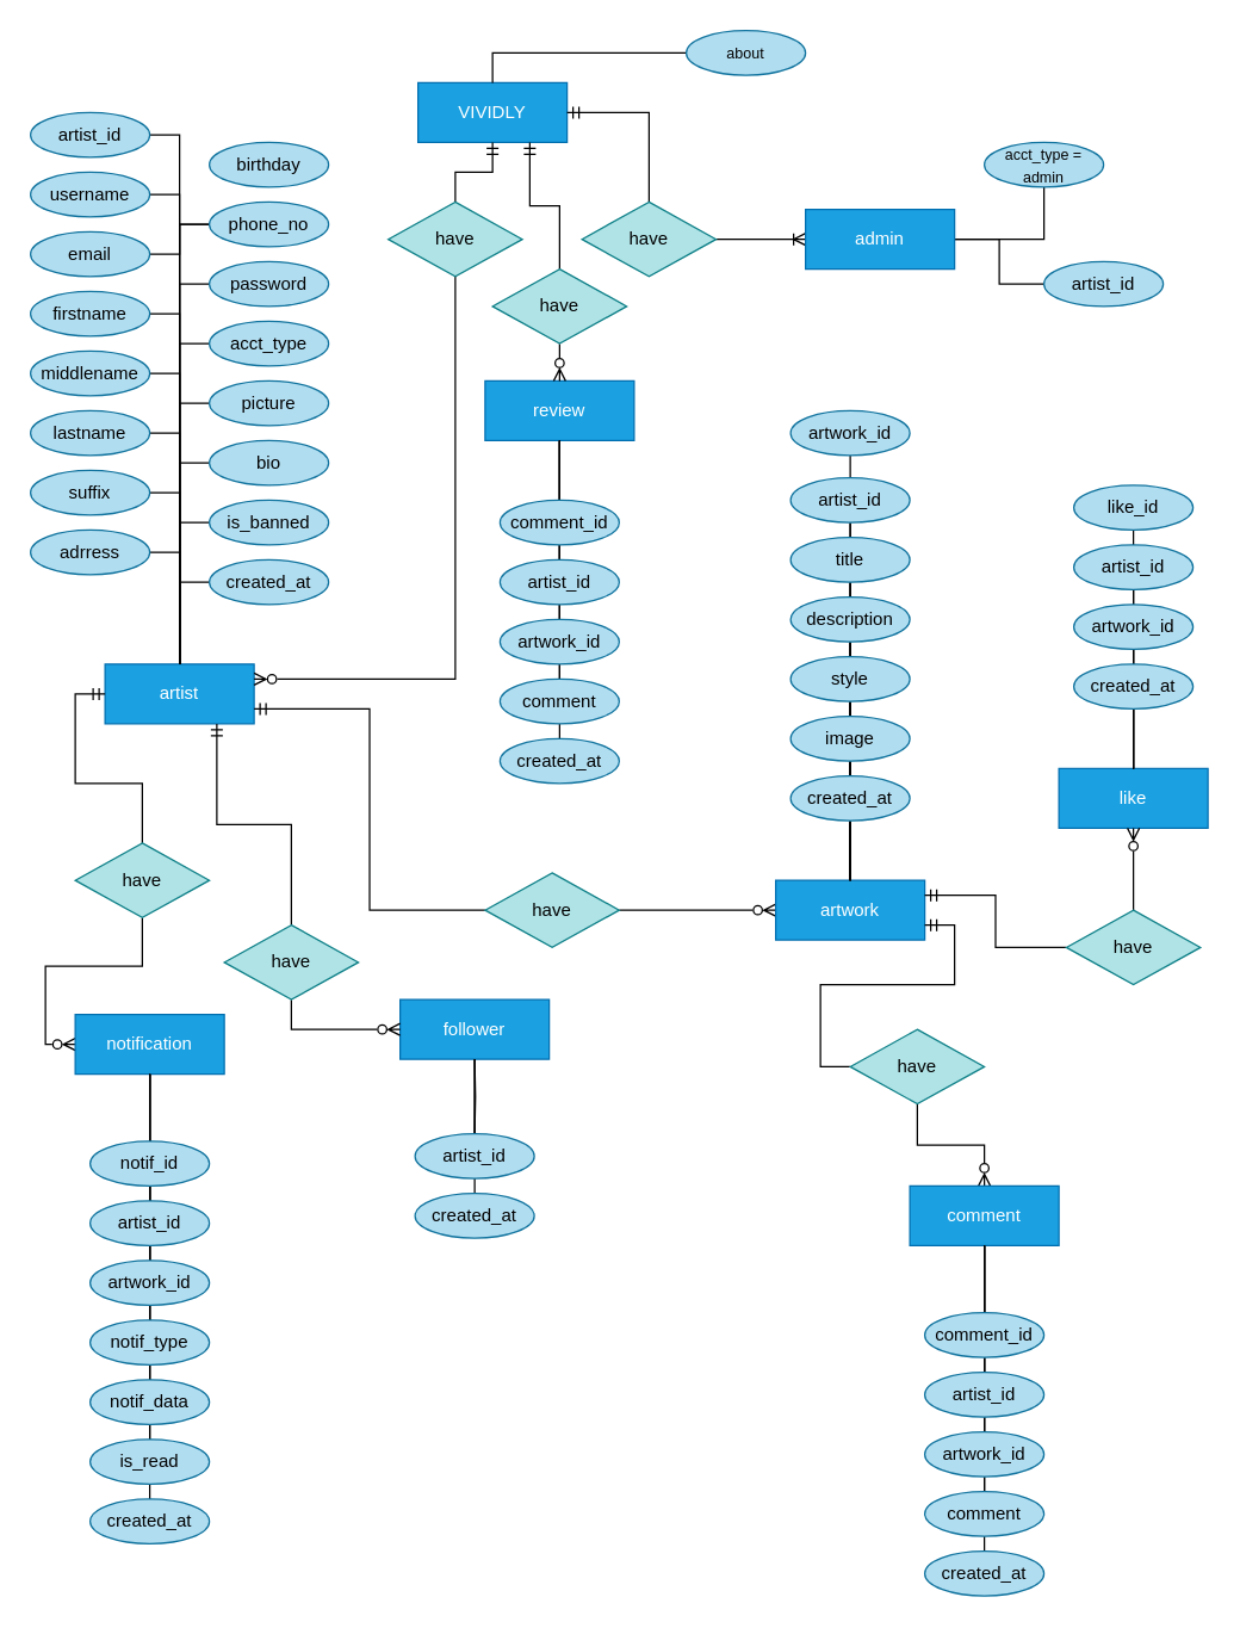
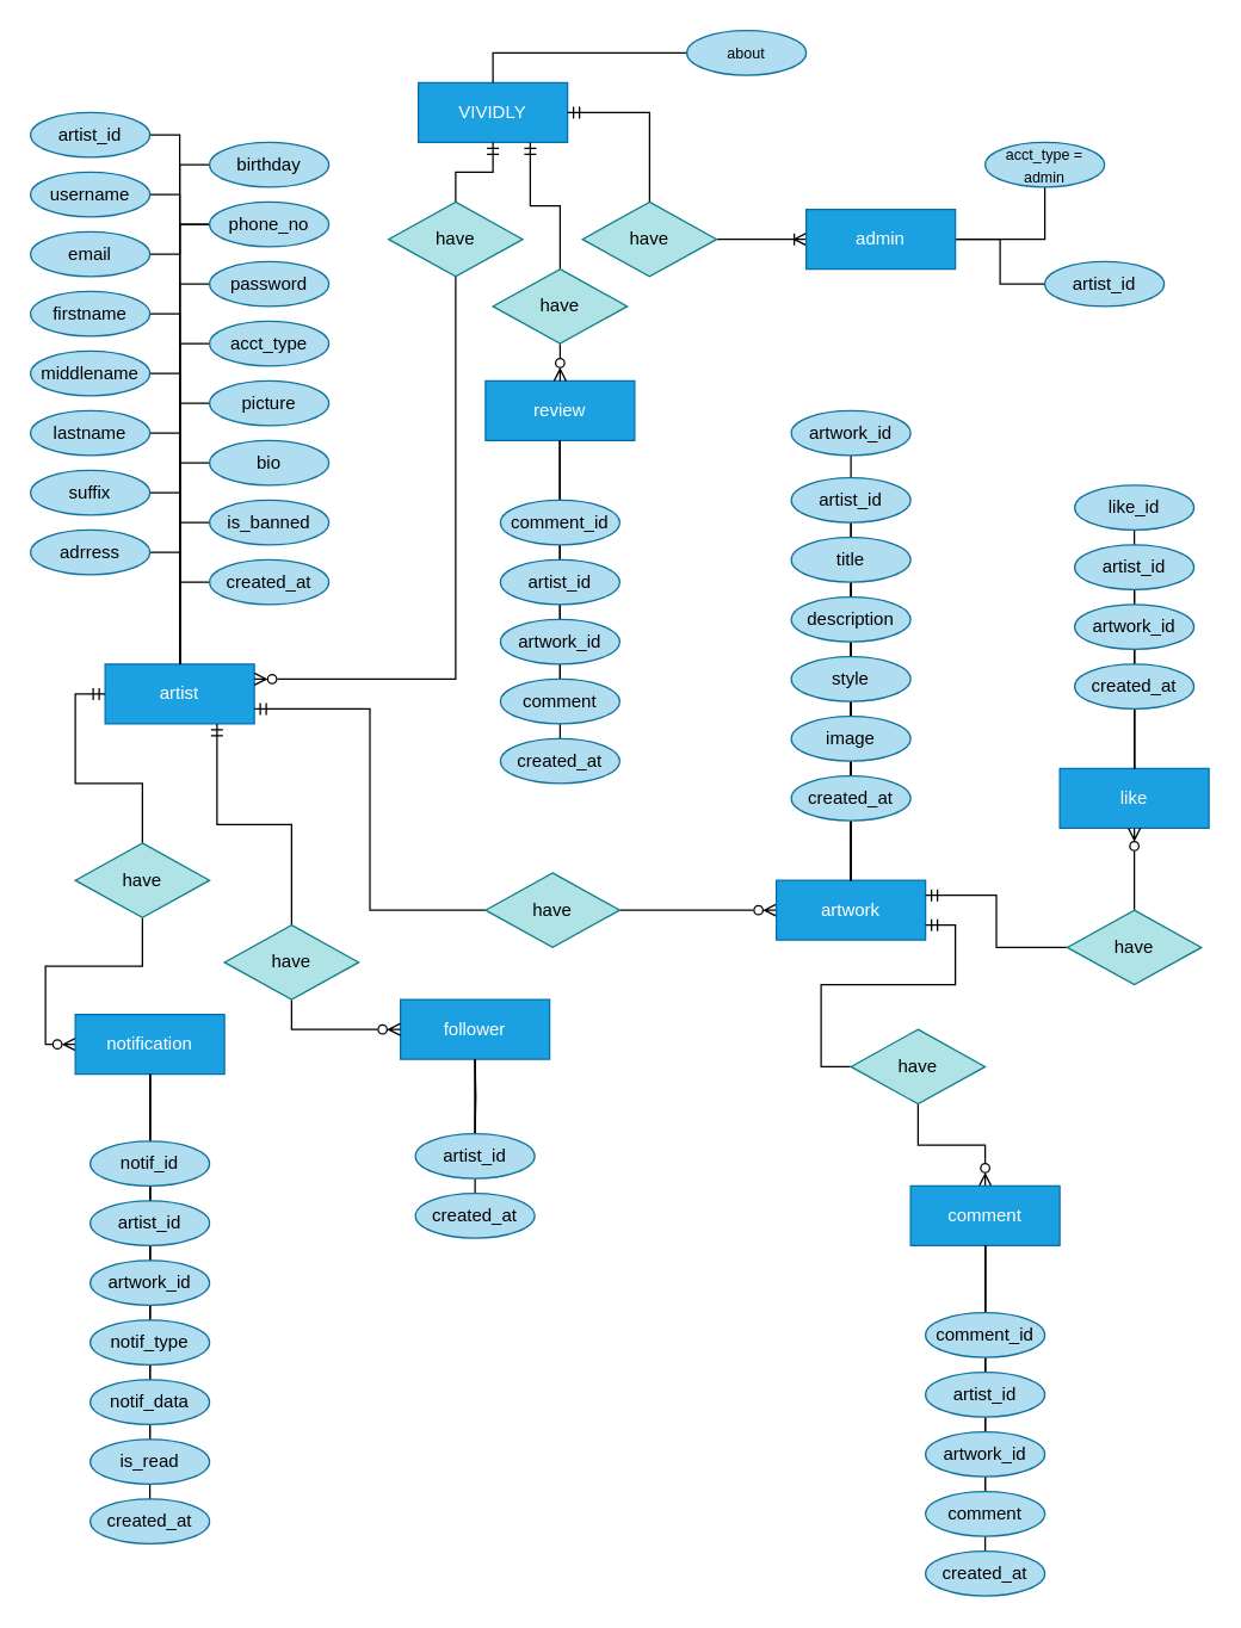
+ <mxCell id="31" style="edgeStyle=orthogonalEdgeStyle;rounded=0;orthogonalLoop=1;jettySize=auto;html=1;exitX=0;exitY=0.5;exitDx=0;exitDy=0;entryX=0.5;entryY=0;entryDx=0;entryDy=0;endArrow=none;endFill=0;" edge="1" parent="1" source="32" target="4"><mxGeometry relative="1" as="geometry" /></mxCell>
